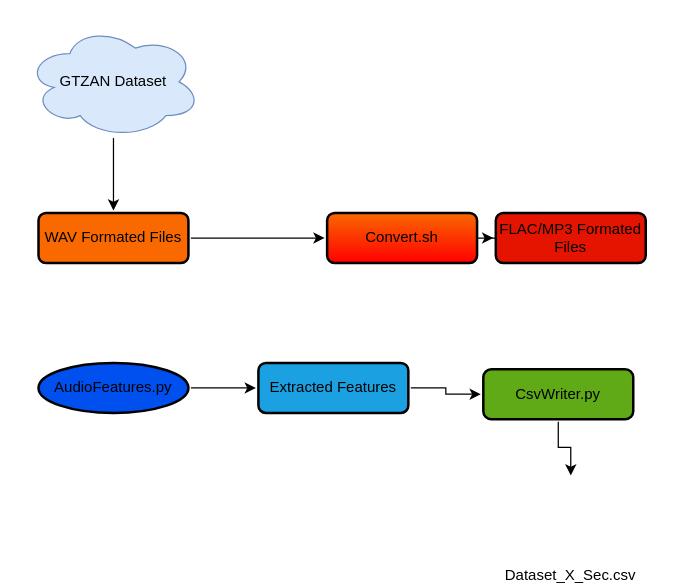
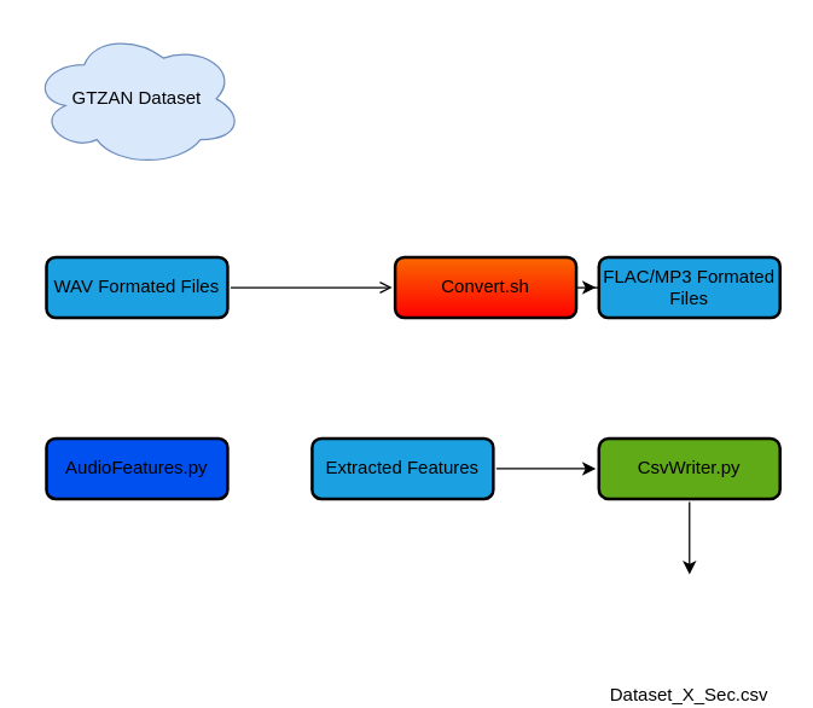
- <mxCell id="6" value="" style="edgeStyle=orthogonalEdgeStyle;rounded=0;orthogonalLoop=1;jettySize=auto;html=1;" edge="1" parent="1" source="7" target="3"><mxGeometry relative="1" as="geometry" /></mxCell>
- <mxCell id="3" value="WAV Formated Files" style="rounded=1;whiteSpace=wrap;html=1;fontSize=12;glass=0;strokeWidth=2;shadow=0;fillColor=#fa6800;fontColor=#000000;strokeColor=#000000;perimeterSpacing=2;" parent="1" vertex="1"><mxGeometry x="30" y="170" width="120" height="40" as="geometry" /></mxCell>
+ <mxCell id="3" value="WAV Formated Files" style="rounded=1;whiteSpace=wrap;html=1;fontSize=12;glass=0;strokeWidth=2;shadow=0;fillColor=#1ba1e2;fontColor=#000000;strokeColor=#000000;perimeterSpacing=2;" parent="1" vertex="1"><mxGeometry x="30" y="170" width="120" height="40" as="geometry" /></mxCell>
- <mxCell id="2" value="" style="edgeStyle=orthogonalEdgeStyle;rounded=0;orthogonalLoop=1;jettySize=auto;html=1;" edge="1" parent="1" source="3" target="5"><mxGeometry relative="1" as="geometry" /></mxCell>
+ <mxCell id="2" value="" style="edgeStyle=orthogonalEdgeStyle;rounded=0;orthogonalLoop=1;jettySize=auto;html=1;endArrow=open;" edge="1" parent="1" source="3" target="5"><mxGeometry relative="1" as="geometry" /></mxCell>
- <mxCell id="8" value="FLAC/MP3 Formated Files" style="rounded=1;whiteSpace=wrap;html=1;fontSize=12;glass=0;strokeWidth=2;shadow=0;fillColor=#e51400;fontColor=#000000;strokeColor=#000000;perimeterSpacing=2;" vertex="1" parent="1"><mxGeometry x="396" y="170" width="120" height="40" as="geometry" /></mxCell>
+ <mxCell id="8" value="FLAC/MP3 Formated Files" style="rounded=1;whiteSpace=wrap;html=1;fontSize=12;glass=0;strokeWidth=2;shadow=0;fillColor=#1ba1e2;fontColor=#000000;strokeColor=#000000;perimeterSpacing=2;" vertex="1" parent="1"><mxGeometry x="396" y="170" width="120" height="40" as="geometry" /></mxCell>
- <mxCell id="10" value="AudioFeatures.py" style="ellipse;whiteSpace=wrap;html=1;fontSize=12;glass=0;strokeWidth=2;shadow=0;fillColor=#0050ef;fontColor=#000000;strokeColor=#000000;perimeterSpacing=2;" vertex="1" parent="1"><mxGeometry x="30" y="290" width="120" height="40" as="geometry" /></mxCell>
+ <mxCell id="10" value="AudioFeatures.py" style="rounded=1;whiteSpace=wrap;html=1;fontSize=12;glass=0;strokeWidth=2;shadow=0;fillColor=#0050ef;fontColor=#000000;strokeColor=#000000;perimeterSpacing=2;" vertex="1" parent="1"><mxGeometry x="30" y="290" width="120" height="40" as="geometry" /></mxCell>
- <mxCell id="9" value="" style="edgeStyle=orthogonalEdgeStyle;rounded=0;orthogonalLoop=1;jettySize=auto;html=1;" edge="1" parent="1" source="10" target="12"><mxGeometry relative="1" as="geometry" /></mxCell>
- <mxCell id="14" value="CsvWriter.py" style="rounded=1;whiteSpace=wrap;html=1;fontSize=12;glass=0;strokeWidth=2;shadow=0;arcSize=16;perimeterSpacing=2;fillColor=#60a917;fontColor=#000000;strokeColor=#000000;" vertex="1" parent="1"><mxGeometry x="386" y="295" width="120" height="40" as="geometry" /></mxCell>
+ <mxCell id="14" value="CsvWriter.py" style="rounded=1;whiteSpace=wrap;html=1;fontSize=12;glass=0;strokeWidth=2;shadow=0;arcSize=16;perimeterSpacing=2;fillColor=#60a917;fontColor=#000000;strokeColor=#000000;" vertex="1" parent="1"><mxGeometry x="396" y="290" width="120" height="40" as="geometry" /></mxCell>
